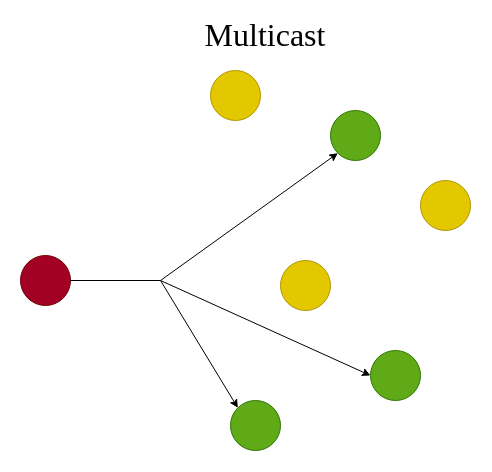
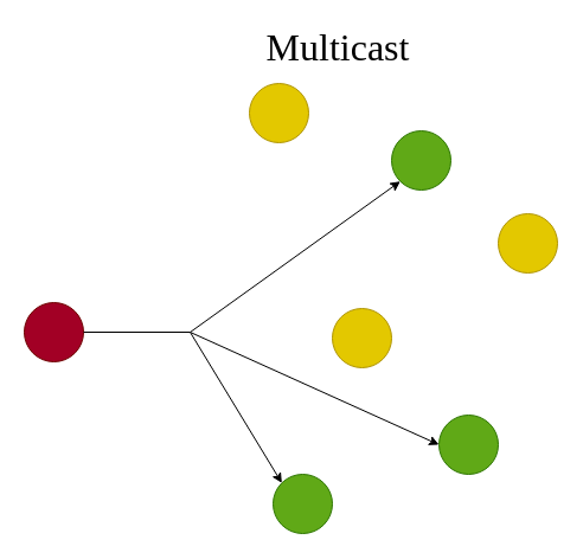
- <mxCell id="13" value="&lt;font style=&quot;font-size: 32px;&quot; face=&quot;Tahoma&quot;&gt;Multicast&lt;/font&gt;" style="text;html=1;align=center;verticalAlign=middle;whiteSpace=wrap;rounded=0;" vertex="1" parent="1"><mxGeometry x="190" y="20" width="150" height="30" as="geometry" /></mxCell>
+ <mxCell id="13" value="&lt;font style=&quot;font-size: 32px;&quot; face=&quot;Tahoma&quot;&gt;Multicast&lt;/font&gt;" style="text;html=1;align=center;verticalAlign=middle;whiteSpace=wrap;rounded=0;" vertex="1" parent="1"><mxGeometry x="210" y="25" width="150" height="30" as="geometry" /></mxCell>
